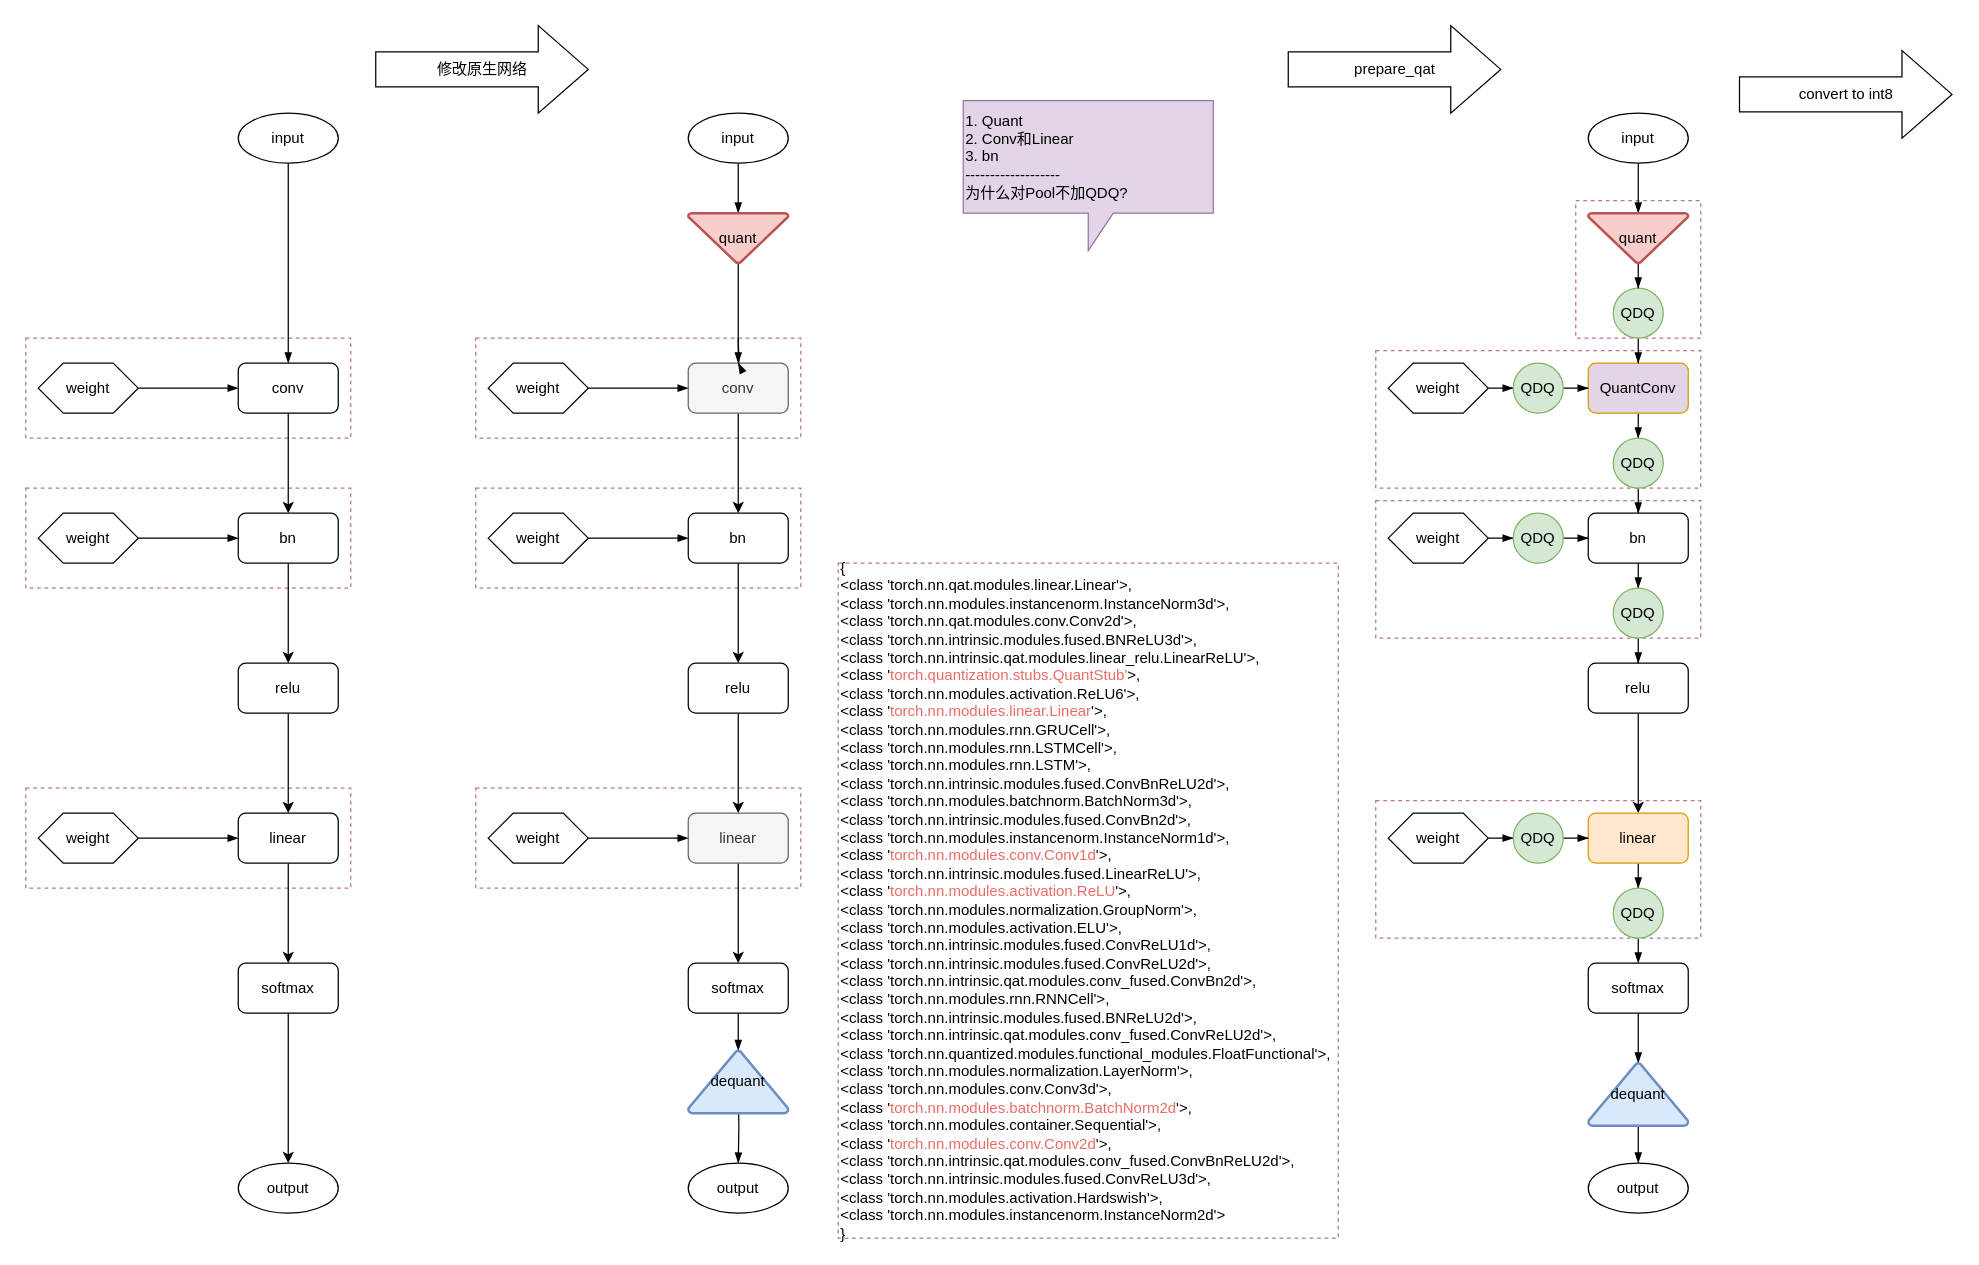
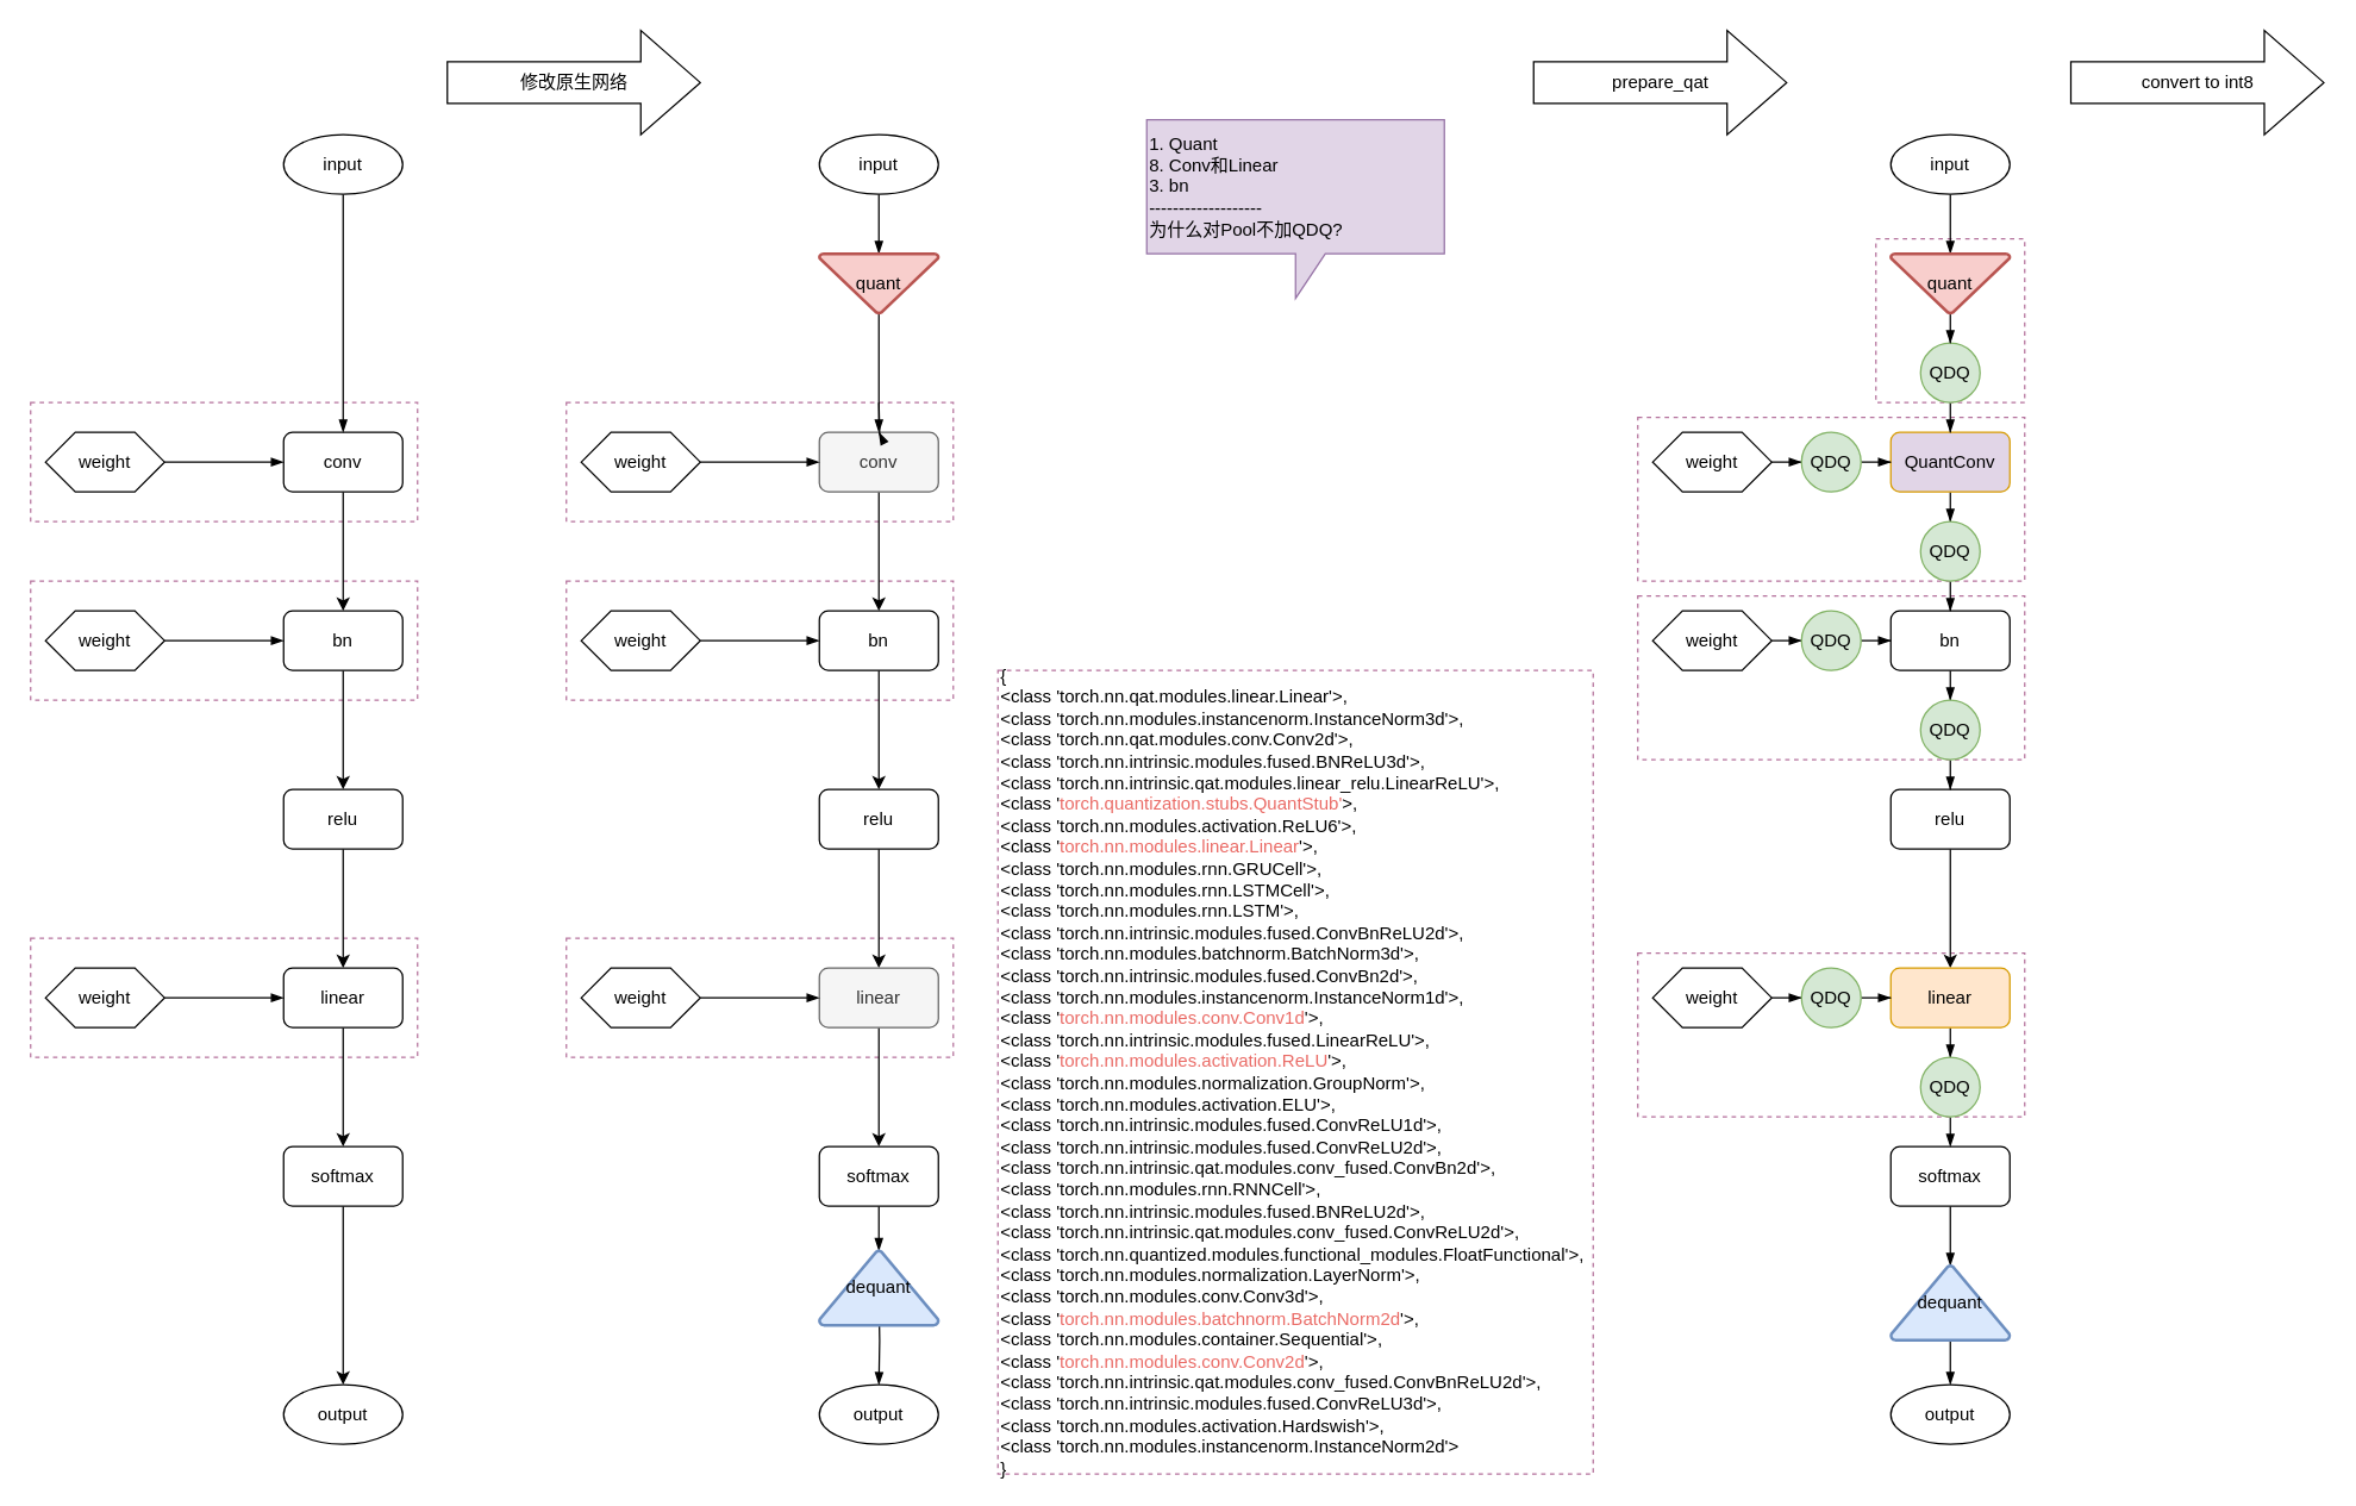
- <mxCell id="96" value="convert to int8" style="html=1;shadow=0;dashed=0;align=center;verticalAlign=middle;shape=mxgraph.arrows2.arrow;dy=0.6;dx=40;notch=0;strokeColor=#000000;" parent="1" vertex="1"><mxGeometry x="1391" y="40" width="170" height="70" as="geometry" /></mxCell>
+ <mxCell id="96" value="convert to int8" style="html=1;shadow=0;dashed=0;align=center;verticalAlign=middle;shape=mxgraph.arrows2.arrow;dy=0.6;dx=40;notch=0;strokeColor=#000000;" parent="1" vertex="1"><mxGeometry x="1391" y="20" width="170" height="70" as="geometry" /></mxCell>
- <mxCell id="48" value="1. Quant&lt;br&gt;2. Conv和Linear&lt;br&gt;3. bn&lt;br&gt;-------------------&lt;br&gt;为什么对Pool不加QDQ?" style="shape=callout;whiteSpace=wrap;html=1;perimeter=calloutPerimeter;align=left;fillColor=#e1d5e7;strokeColor=#9673a6;" parent="1" vertex="1"><mxGeometry x="770" y="80" width="200" height="120" as="geometry" /></mxCell>
+ <mxCell id="48" value="1. Quant&lt;br&gt;8. Conv和Linear&lt;br&gt;3. bn&lt;br&gt;-------------------&lt;br&gt;为什么对Pool不加QDQ?" style="shape=callout;whiteSpace=wrap;html=1;perimeter=calloutPerimeter;align=left;fillColor=#e1d5e7;strokeColor=#9673a6;" parent="1" vertex="1"><mxGeometry x="770" y="80" width="200" height="120" as="geometry" /></mxCell>
